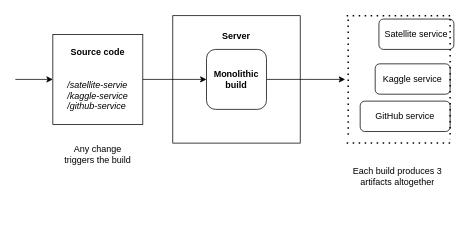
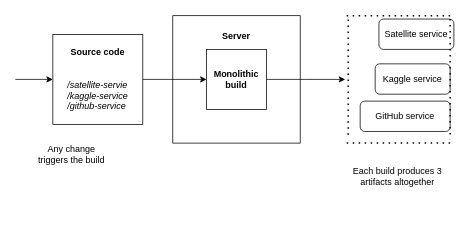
- <mxCell id="5" value="&lt;b&gt;Monolithic build&lt;/b&gt;" style="whiteSpace=wrap;html=1;aspect=fixed;rounded=1;" vertex="1" parent="1"><mxGeometry x="275" y="65" width="80" height="80" as="geometry" /></mxCell>
+ <mxCell id="5" value="&lt;b&gt;Monolithic build&lt;/b&gt;" style="whiteSpace=wrap;html=1;aspect=fixed;" vertex="1" parent="1"><mxGeometry x="275" y="65" width="80" height="80" as="geometry" /></mxCell>
- <mxCell id="15" value="Any change triggers the build" style="text;html=1;align=center;verticalAlign=middle;whiteSpace=wrap;rounded=0;" vertex="1" parent="1"><mxGeometry x="80" y="175" width="100" height="60.5" as="geometry" /></mxCell>
+ <mxCell id="15" value="Any change triggers the build" style="text;html=1;align=center;verticalAlign=middle;whiteSpace=wrap;rounded=0;" vertex="1" parent="1"><mxGeometry x="45" y="175" width="100" height="60.5" as="geometry" /></mxCell>
